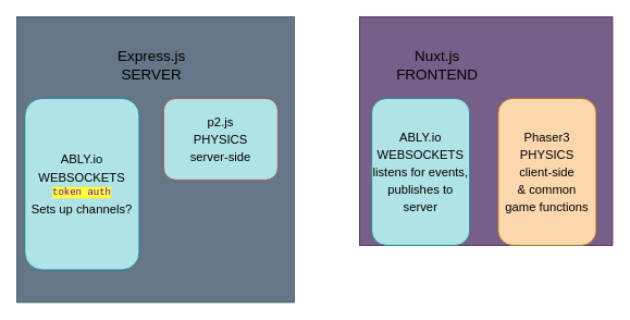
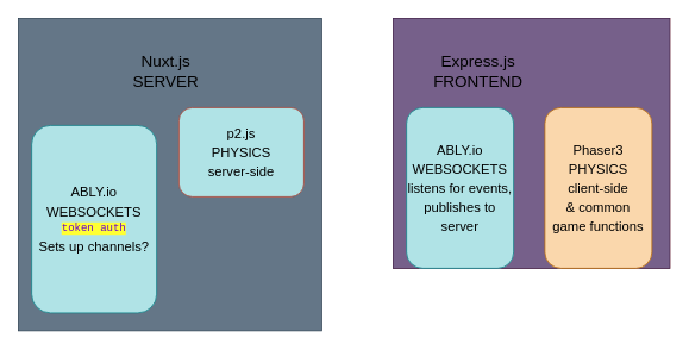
- <mxCell id="5" value="Express.js&lt;br style=&quot;font-size: 18px;&quot;&gt;SERVER" style="text;html=1;align=center;verticalAlign=middle;resizable=0;points=[];autosize=1;strokeColor=none;fillColor=none;fontSize=18;fontStyle=0" vertex="1" parent="2"><mxGeometry x="110" y="30" width="110" height="60" as="geometry" /></mxCell>
+ <mxCell id="5" value="Nuxt.js&lt;br style=&quot;font-size: 18px;&quot;&gt;SERVER" style="text;html=1;align=center;verticalAlign=middle;resizable=0;points=[];autosize=1;strokeColor=none;fillColor=none;fontSize=18;fontStyle=0" vertex="1" parent="2"><mxGeometry x="110" y="30" width="110" height="60" as="geometry" /></mxCell>
- <mxCell id="9" value="Nuxt.js&lt;br style=&quot;font-size: 18px;&quot;&gt;FRONTEND" style="text;html=1;align=center;verticalAlign=middle;resizable=0;points=[];autosize=1;strokeColor=none;fillColor=none;fontSize=18;fontStyle=0" vertex="1" parent="7"><mxGeometry x="35" y="30" width="120" height="60" as="geometry" /></mxCell>
+ <mxCell id="9" value="Express.js&lt;br style=&quot;font-size: 18px;&quot;&gt;FRONTEND" style="text;html=1;align=center;verticalAlign=middle;resizable=0;points=[];autosize=1;strokeColor=none;fillColor=none;fontSize=18;fontStyle=0" vertex="1" parent="7"><mxGeometry x="35" y="30" width="120" height="60" as="geometry" /></mxCell>
- <mxCell id="6" value="&lt;font style=&quot;font-size: 15px;&quot; color=&quot;#000000&quot;&gt;ABLY.io&lt;br&gt;WEBSOCKETS&lt;br&gt;&lt;/font&gt;&lt;div style=&quot;font-family: Menlo, Monaco, &amp;quot;Courier New&amp;quot;, monospace; font-size: 12px; line-height: 18px;&quot;&gt;&lt;span style=&quot;background-color: rgb(255, 255, 51);&quot;&gt;&lt;font color=&quot;#6600cc&quot;&gt;token auth&lt;/font&gt;&lt;/span&gt;&lt;/div&gt;&lt;font style=&quot;font-size: 15px;&quot; color=&quot;#000000&quot;&gt;Sets up channels?&lt;br&gt;&lt;/font&gt;" style="rounded=1;whiteSpace=wrap;html=1;fontSize=18;fillColor=#b0e3e6;strokeColor=#0e8088;" vertex="1" parent="2"><mxGeometry x="10" y="100" width="140" height="210" as="geometry" /></mxCell>
+ <mxCell id="6" value="&lt;font style=&quot;font-size: 15px;&quot; color=&quot;#000000&quot;&gt;ABLY.io&lt;br&gt;WEBSOCKETS&lt;br&gt;&lt;/font&gt;&lt;div style=&quot;font-family: Menlo, Monaco, &amp;quot;Courier New&amp;quot;, monospace; font-size: 12px; line-height: 18px;&quot;&gt;&lt;span style=&quot;background-color: rgb(255, 255, 51);&quot;&gt;&lt;font color=&quot;#6600cc&quot;&gt;token auth&lt;/font&gt;&lt;/span&gt;&lt;/div&gt;&lt;font style=&quot;font-size: 15px;&quot; color=&quot;#000000&quot;&gt;Sets up channels?&lt;br&gt;&lt;/font&gt;" style="rounded=1;whiteSpace=wrap;html=1;fontSize=18;fillColor=#b0e3e6;strokeColor=#0e8088;" vertex="1" parent="2"><mxGeometry x="15" y="120" width="140" height="210" as="geometry" /></mxCell>
